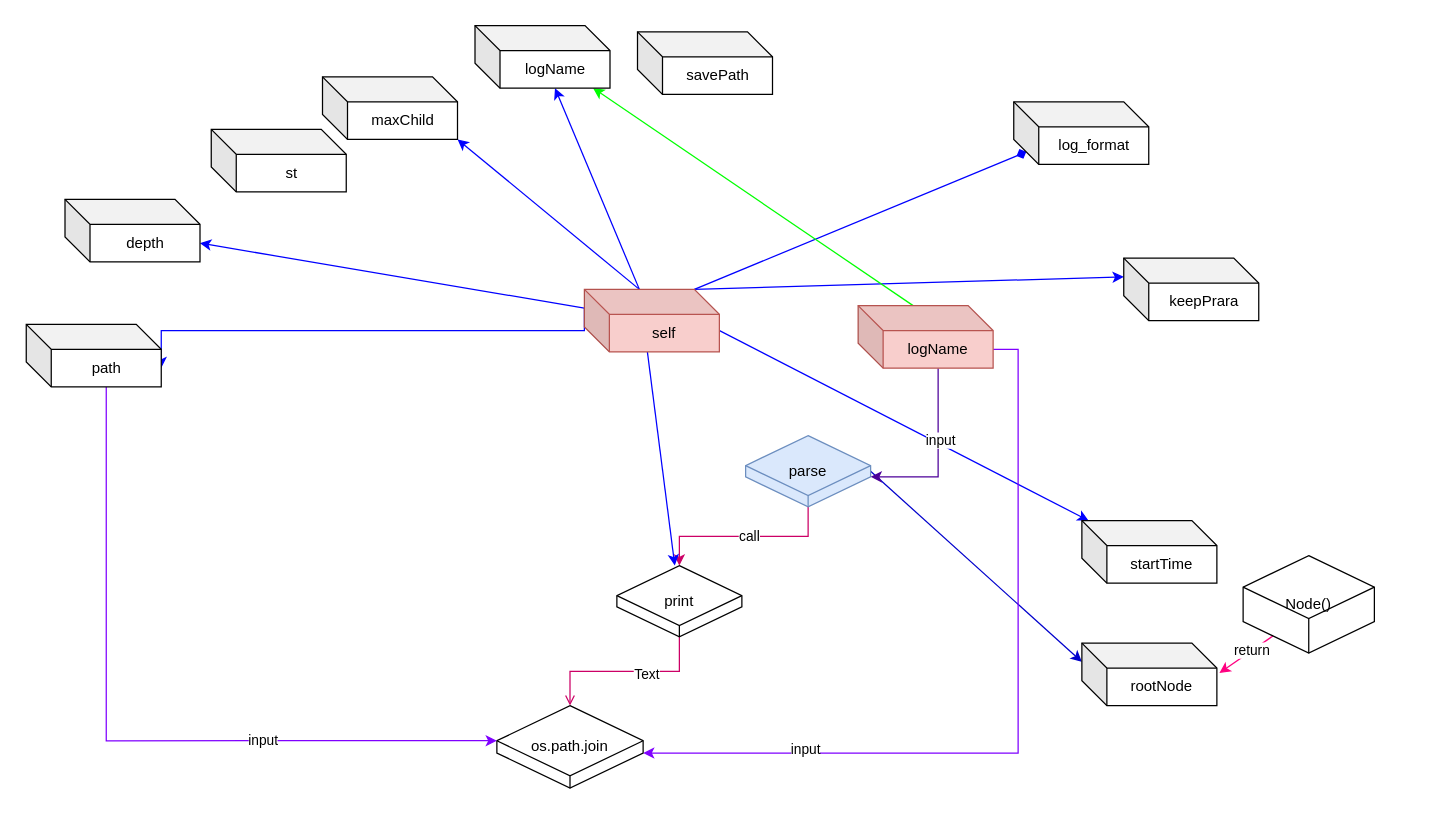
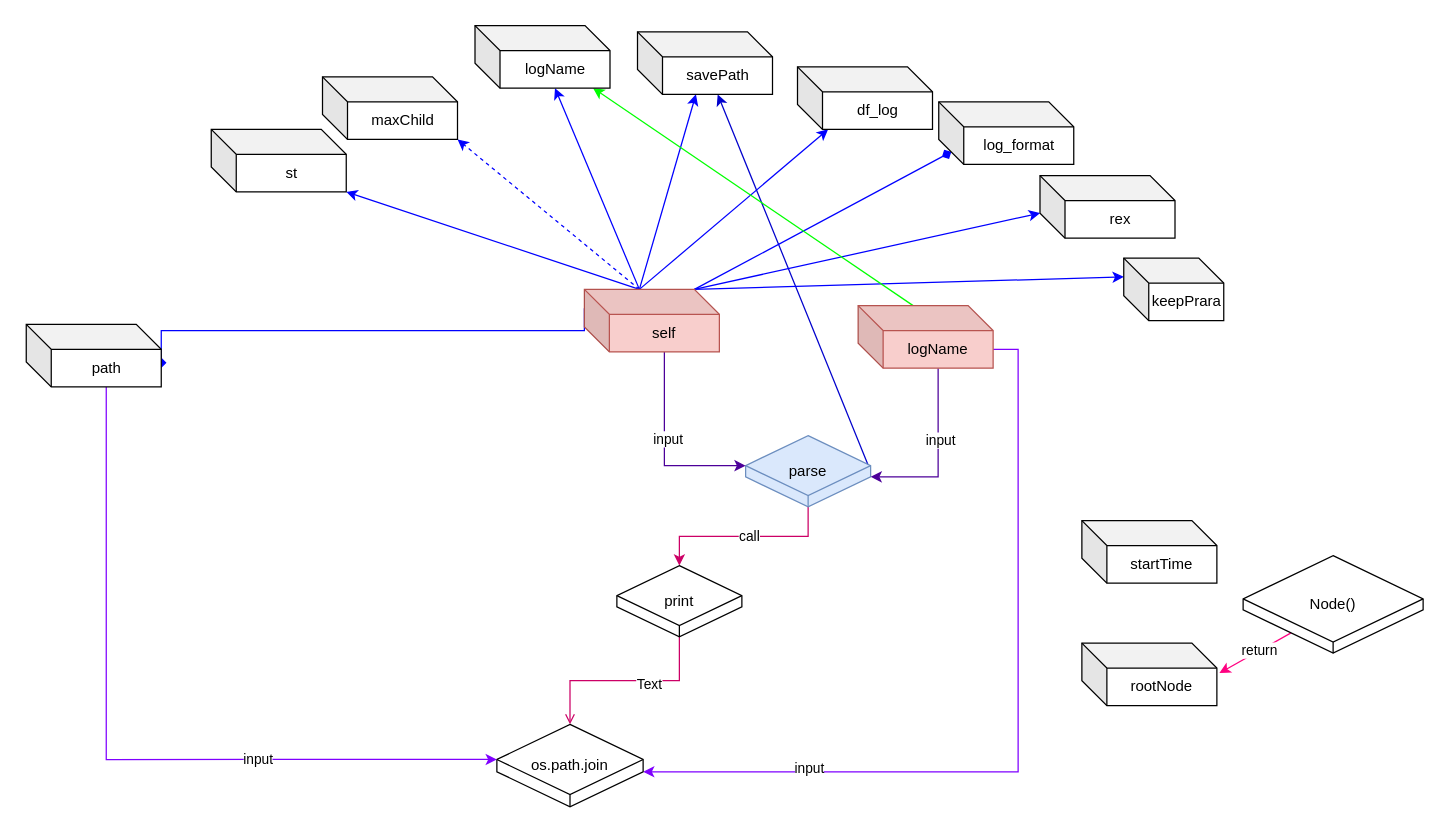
+ <mxCell id="37" value="&lt;font color=&quot;#000000&quot;&gt;&lt;span style=&quot;caret-color: rgb(0, 0, 0);&quot;&gt;df_log&lt;/span&gt;&lt;/font&gt;" style="shape=cube;whiteSpace=wrap;html=1;boundedLbl=1;backgroundOutline=1;darkOpacity=0.05;darkOpacity2=0.1;fontColor=#67AB9F;" vertex="1" parent="1"><mxGeometry x="637.5" y="53" width="108" height="50" as="geometry" /></mxCell>
- <mxCell id="38" value="&lt;font color=&quot;#000000&quot;&gt;&lt;span style=&quot;caret-color: rgb(0, 0, 0);&quot;&gt;log_format&lt;/span&gt;&lt;/font&gt;" style="shape=cube;whiteSpace=wrap;html=1;boundedLbl=1;backgroundOutline=1;darkOpacity=0.05;darkOpacity2=0.1;fontColor=#67AB9F;" vertex="1" parent="1"><mxGeometry x="810.5" y="81" width="108" height="50" as="geometry" /></mxCell>
+ <mxCell id="38" value="&lt;font color=&quot;#000000&quot;&gt;&lt;span style=&quot;caret-color: rgb(0, 0, 0);&quot;&gt;log_format&lt;/span&gt;&lt;/font&gt;" style="shape=cube;whiteSpace=wrap;html=1;boundedLbl=1;backgroundOutline=1;darkOpacity=0.05;darkOpacity2=0.1;fontColor=#67AB9F;" vertex="1" parent="1"><mxGeometry x="750.5" y="81" width="108" height="50" as="geometry" /></mxCell>
+ <mxCell id="39" value="&lt;font color=&quot;#000000&quot;&gt;&lt;span style=&quot;caret-color: rgb(0, 0, 0);&quot;&gt;rex&lt;/span&gt;&lt;/font&gt;" style="shape=cube;whiteSpace=wrap;html=1;boundedLbl=1;backgroundOutline=1;darkOpacity=0.05;darkOpacity2=0.1;fontColor=#67AB9F;" vertex="1" parent="1"><mxGeometry x="831.5" y="140" width="108" height="50" as="geometry" /></mxCell>
+ <mxCell id="14" style="edgeStyle=none;rounded=0;orthogonalLoop=1;jettySize=auto;html=1;exitX=0;exitY=0;exitDx=44;exitDy=0;exitPerimeter=0;strokeColor=#0000FF;" edge="1" parent="1" source="18" target="37"><mxGeometry relative="1" as="geometry" /></mxCell>
- <mxCell id="11" style="edgeStyle=none;rounded=0;orthogonalLoop=1;jettySize=auto;html=1;exitX=0;exitY=0;exitDx=44;exitDy=0;exitPerimeter=0;entryX=1;entryY=1;entryDx=0;entryDy=0;entryPerimeter=0;strokeColor=#0000FF;" edge="1" parent="1" source="18" target="34"><mxGeometry relative="1" as="geometry" /></mxCell>
+ <mxCell id="11" style="edgeStyle=none;rounded=0;orthogonalLoop=1;jettySize=auto;html=1;exitX=0;exitY=0;exitDx=44;exitDy=0;exitPerimeter=0;entryX=1;entryY=1;entryDx=0;entryDy=0;entryPerimeter=0;strokeColor=#0000FF;dashed=1;" edge="1" parent="1" source="18" target="34"><mxGeometry relative="1" as="geometry" /></mxCell>
- <mxCell id="32" value="&lt;font color=&quot;#000000&quot;&gt;depth&lt;/font&gt;" style="shape=cube;whiteSpace=wrap;html=1;boundedLbl=1;backgroundOutline=1;darkOpacity=0.05;darkOpacity2=0.1;fontColor=#67AB9F;" vertex="1" parent="1"><mxGeometry x="51.5" y="159" width="108" height="50" as="geometry" /></mxCell>
+ <mxCell id="16" style="edgeStyle=none;rounded=0;orthogonalLoop=1;jettySize=auto;html=1;exitX=0;exitY=0;exitDx=88;exitDy=0;exitPerimeter=0;entryX=0;entryY=0;entryDx=0;entryDy=30;entryPerimeter=0;strokeColor=#0000FF;" edge="1" parent="1" source="18" target="39"><mxGeometry relative="1" as="geometry" /></mxCell>
- <mxCell id="9" style="rounded=0;orthogonalLoop=1;jettySize=auto;html=1;exitX=0;exitY=0;exitDx=0;exitDy=15;exitPerimeter=0;entryX=0;entryY=0;entryDx=108;entryDy=35;entryPerimeter=0;strokeColor=#0000FF;" edge="1" parent="1" source="18" target="32"><mxGeometry relative="1" as="geometry" /></mxCell>
- <mxCell id="40" value="&lt;font color=&quot;#000000&quot;&gt;&lt;span style=&quot;caret-color: rgb(0, 0, 0);&quot;&gt;keepPrara&lt;/span&gt;&lt;/font&gt;" style="shape=cube;whiteSpace=wrap;html=1;boundedLbl=1;backgroundOutline=1;darkOpacity=0.05;darkOpacity2=0.1;fontColor=#67AB9F;" vertex="1" parent="1"><mxGeometry x="898.5" y="206" width="108" height="50" as="geometry" /></mxCell>
+ <mxCell id="40" value="&lt;font color=&quot;#000000&quot;&gt;&lt;span style=&quot;caret-color: rgb(0, 0, 0);&quot;&gt;keepPrara&lt;/span&gt;&lt;/font&gt;" style="shape=cube;whiteSpace=wrap;html=1;boundedLbl=1;backgroundOutline=1;darkOpacity=0.05;darkOpacity2=0.1;fontColor=#67AB9F;" vertex="1" parent="1"><mxGeometry x="898.5" y="206" width="80" height="50" as="geometry" /></mxCell>
- <mxCell id="8" style="edgeStyle=orthogonalEdgeStyle;rounded=0;orthogonalLoop=1;jettySize=auto;html=1;exitX=0;exitY=0;exitDx=0;exitDy=15;exitPerimeter=0;entryX=0;entryY=0;entryDx=108;entryDy=35;entryPerimeter=0;strokeColor=#0000FF;" edge="1" parent="1" source="18" target="31"><mxGeometry relative="1" as="geometry"><Array as="points"><mxPoint x="467" y="264" /></Array></mxGeometry></mxCell>
+ <mxCell id="8" style="edgeStyle=orthogonalEdgeStyle;rounded=0;orthogonalLoop=1;jettySize=auto;html=1;exitX=0;exitY=0;exitDx=0;exitDy=15;exitPerimeter=0;entryX=0;entryY=0;entryDx=108;entryDy=35;entryPerimeter=0;strokeColor=#0000FF;endArrow=diamond;" edge="1" parent="1" source="18" target="31"><mxGeometry relative="1" as="geometry"><Array as="points"><mxPoint x="467" y="264" /></Array></mxGeometry></mxCell>
- <mxCell id="13" style="edgeStyle=none;rounded=0;orthogonalLoop=1;jettySize=auto;html=1;exitX=0;exitY=0;exitDx=44;exitDy=0;exitPerimeter=0;strokeColor=#0000FF;" edge="1" parent="1" source="18" target="41"><mxGeometry relative="1" as="geometry" /></mxCell>
+ <mxCell id="13" style="edgeStyle=none;rounded=0;orthogonalLoop=1;jettySize=auto;html=1;exitX=0;exitY=0;exitDx=44;exitDy=0;exitPerimeter=0;strokeColor=#0000FF;" edge="1" parent="1" source="18" target="36"><mxGeometry relative="1" as="geometry" /></mxCell>
+ <mxCell id="6" style="edgeStyle=orthogonalEdgeStyle;rounded=0;orthogonalLoop=1;jettySize=auto;html=1;exitX=0;exitY=0;exitDx=64;exitDy=50;exitPerimeter=0;entryX=0;entryY=0;entryDx=0;entryDy=24.008;entryPerimeter=0;strokeColor=#4C0099;" edge="1" parent="1" source="18" target="5"><mxGeometry relative="1" as="geometry" /></mxCell>
+ <mxCell id="7" value="input" style="edgeLabel;html=1;align=center;verticalAlign=middle;resizable=0;points=[];" vertex="1" connectable="0" parent="6"><mxGeometry x="-0.115" y="2" relative="1" as="geometry"><mxPoint as="offset" /></mxGeometry></mxCell>
- <mxCell id="10" style="edgeStyle=none;rounded=0;orthogonalLoop=1;jettySize=auto;html=1;exitX=0;exitY=0;exitDx=44;exitDy=0;exitPerimeter=0;strokeColor=#0000FF;" edge="1" parent="1" source="18" target="27"><mxGeometry relative="1" as="geometry" /></mxCell>
+ <mxCell id="10" style="edgeStyle=none;rounded=0;orthogonalLoop=1;jettySize=auto;html=1;exitX=0;exitY=0;exitDx=44;exitDy=0;exitPerimeter=0;entryX=1;entryY=1;entryDx=0;entryDy=0;entryPerimeter=0;strokeColor=#0000FF;" edge="1" parent="1" source="18" target="33"><mxGeometry relative="1" as="geometry" /></mxCell>
- <mxCell id="4" style="edgeStyle=none;rounded=0;orthogonalLoop=1;jettySize=auto;html=1;exitX=1;exitY=0.5;exitDx=0;exitDy=0;exitPerimeter=0;strokeColor=#0000CC;entryX=0;entryY=0;entryDx=0;entryDy=15;entryPerimeter=0;" edge="1" parent="1" source="5" target="42"><mxGeometry relative="1" as="geometry" /></mxCell>
+ <mxCell id="4" style="edgeStyle=none;rounded=0;orthogonalLoop=1;jettySize=auto;html=1;exitX=1;exitY=0.5;exitDx=0;exitDy=0;exitPerimeter=0;strokeColor=#0000CC;" edge="1" parent="1" source="5" target="36"><mxGeometry relative="1" as="geometry" /></mxCell>
- <mxCell id="44" value="Node()" style="whiteSpace=wrap;html=1;shape=mxgraph.basic.isocube;isoAngle=15;fontColor=#000000;" vertex="1" parent="1"><mxGeometry x="994" y="444" width="105" height="78" as="geometry" /></mxCell>
+ <mxCell id="44" value="Node()" style="whiteSpace=wrap;html=1;shape=mxgraph.basic.isocube;isoAngle=15;fontColor=#000000;" vertex="1" parent="1"><mxGeometry x="994" y="444" width="144" height="78" as="geometry" /></mxCell>
- <mxCell id="28" value="os.path.join" style="whiteSpace=wrap;html=1;shape=mxgraph.basic.isocube;isoAngle=15;fontColor=#000000;" vertex="1" parent="1"><mxGeometry x="397" y="564" width="117" height="66" as="geometry" /></mxCell>
+ <mxCell id="28" value="os.path.join" style="whiteSpace=wrap;html=1;shape=mxgraph.basic.isocube;isoAngle=15;fontColor=#000000;" vertex="1" parent="1"><mxGeometry x="397" y="579" width="117" height="66" as="geometry" /></mxCell>
